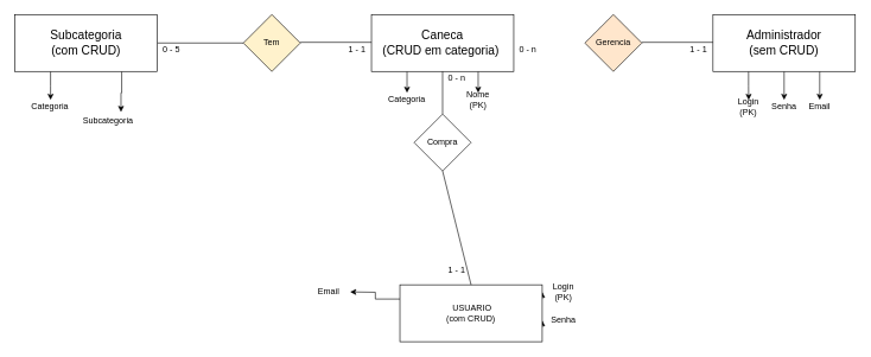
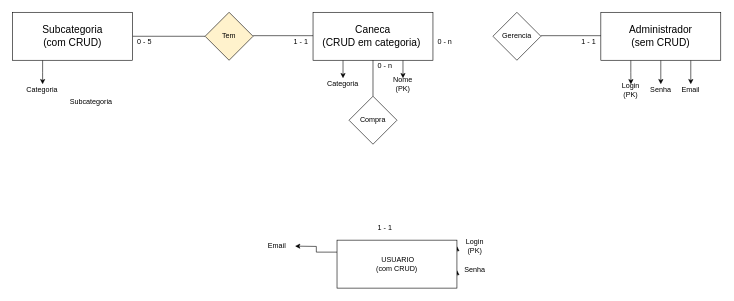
- <mxCell id="13" value="Gerencia" style="rhombus;whiteSpace=wrap;html=1;fillColor=#ffe6cc;" vertex="1" parent="1"><mxGeometry x="821" y="20" width="80" height="80" as="geometry" /></mxCell>
+ <mxCell id="13" value="Gerencia" style="rhombus;whiteSpace=wrap;html=1;" vertex="1" parent="1"><mxGeometry x="821" y="20" width="80" height="80" as="geometry" /></mxCell>
- <mxCell id="29" style="edgeStyle=orthogonalEdgeStyle;rounded=0;orthogonalLoop=1;jettySize=auto;html=1;exitX=0.75;exitY=1;exitDx=0;exitDy=0;entryX=0.95;entryY=-0.15;entryDx=0;entryDy=0;entryPerimeter=0;" edge="1" parent="1" source="30" target="33"><mxGeometry relative="1" as="geometry" /></mxCell>
- <mxCell id="11" value="" style="endArrow=none;html=1;entryX=0.5;entryY=1;entryDx=0;entryDy=0;exitX=0.5;exitY=0;exitDx=0;exitDy=0;" parent="1" source="8" target="10" edge="1"><mxGeometry width="50" height="50" relative="1" as="geometry"><mxPoint x="621" y="330" as="sourcePoint" /><mxPoint x="621" y="100" as="targetPoint" /></mxGeometry></mxCell>
